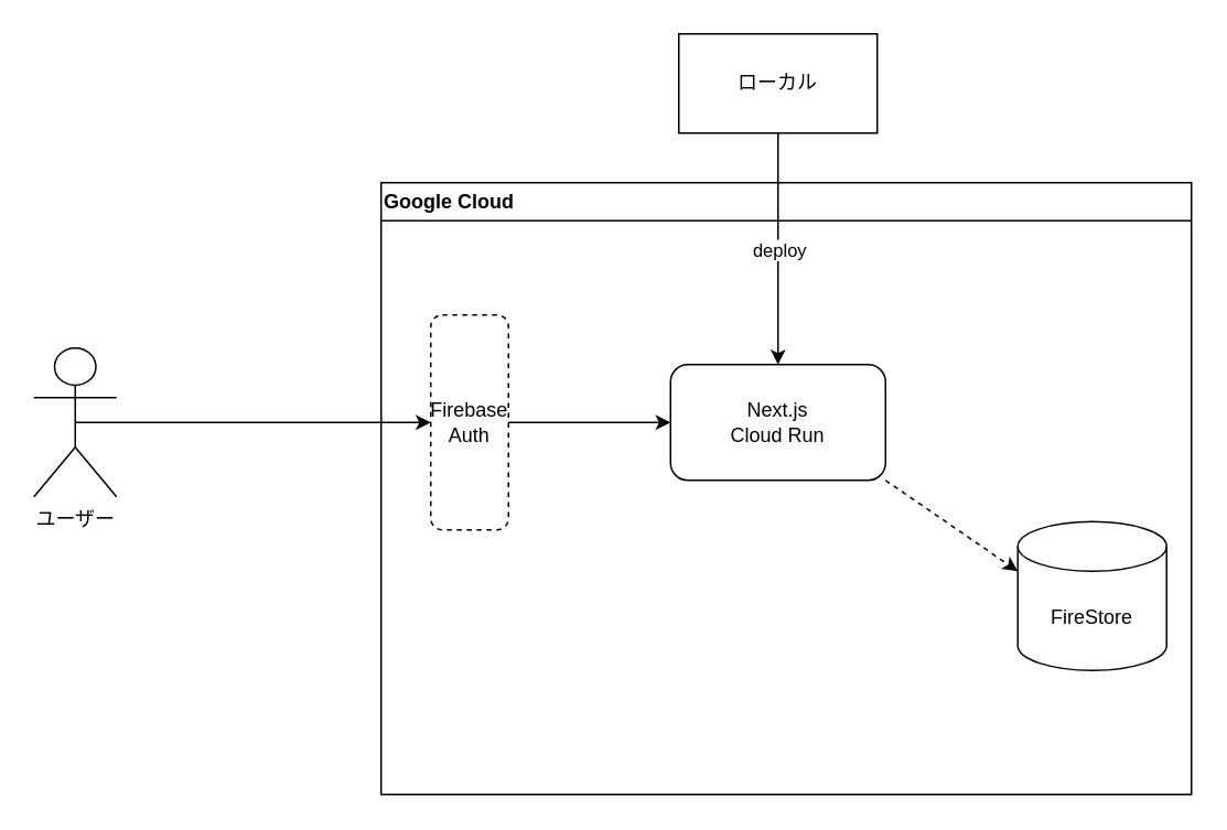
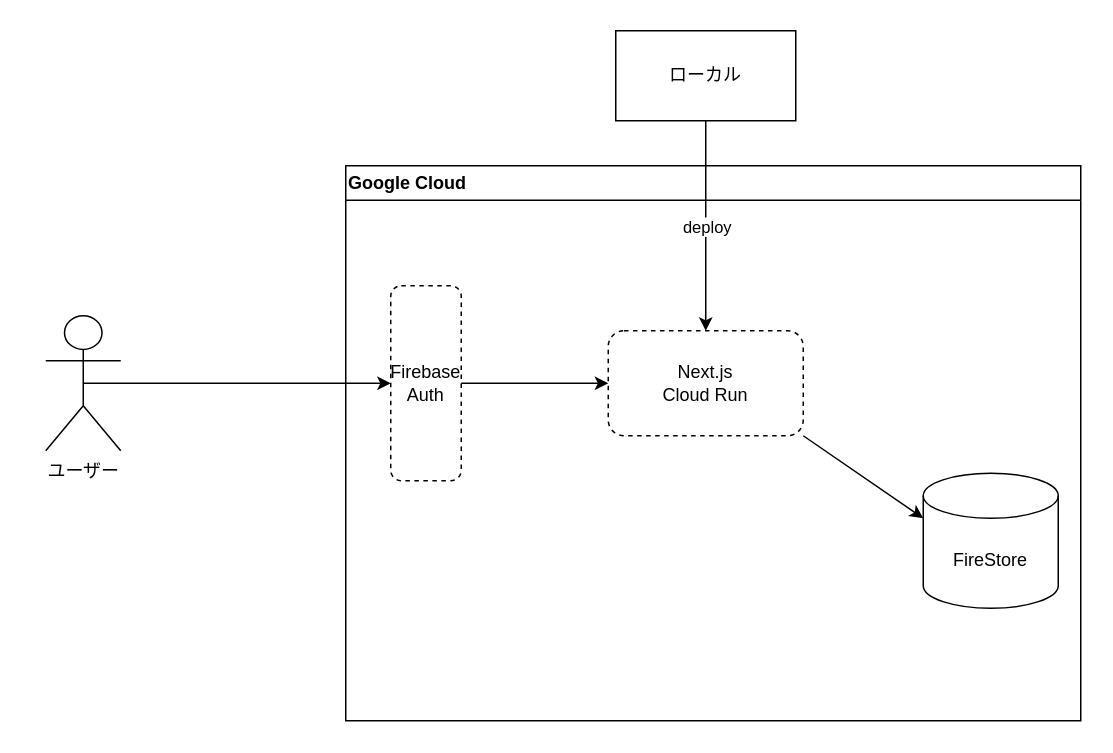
- <mxCell id="12" value="ユーザー" style="shape=umlActor;verticalLabelPosition=bottom;verticalAlign=top;html=1;" vertex="1" parent="1"><mxGeometry x="20" y="210" width="50" height="90" as="geometry" /></mxCell>
+ <mxCell id="12" value="ユーザー" style="shape=umlActor;verticalLabelPosition=bottom;verticalAlign=top;html=1;" vertex="1" parent="1"><mxGeometry x="30" y="210" width="50" height="90" as="geometry" /></mxCell>
- <mxCell id="3" value="Next.js&lt;br&gt;Cloud Run" style="rounded=1;whiteSpace=wrap;html=1;" vertex="1" parent="2"><mxGeometry x="175" y="110" width="130" height="70" as="geometry" /></mxCell>
+ <mxCell id="3" value="Next.js&lt;br&gt;Cloud Run" style="rounded=1;whiteSpace=wrap;html=1;dashed=1;" vertex="1" parent="2"><mxGeometry x="175" y="110" width="130" height="70" as="geometry" /></mxCell>
- <mxCell id="5" value="" style="endArrow=classic;html=1;entryX=0;entryY=0;entryDx=0;entryDy=30;entryPerimeter=0;exitX=1;exitY=1;exitDx=0;exitDy=0;dashed=1;" edge="1" parent="2" source="3" target="4"><mxGeometry width="50" height="50" relative="1" as="geometry"><mxPoint x="310" y="170" as="sourcePoint" /><mxPoint x="280" y="280" as="targetPoint" /></mxGeometry></mxCell>
+ <mxCell id="5" value="" style="endArrow=classic;html=1;entryX=0;entryY=0;entryDx=0;entryDy=30;entryPerimeter=0;exitX=1;exitY=1;exitDx=0;exitDy=0;" edge="1" parent="2" source="3" target="4"><mxGeometry width="50" height="50" relative="1" as="geometry"><mxPoint x="310" y="170" as="sourcePoint" /><mxPoint x="280" y="280" as="targetPoint" /></mxGeometry></mxCell>
